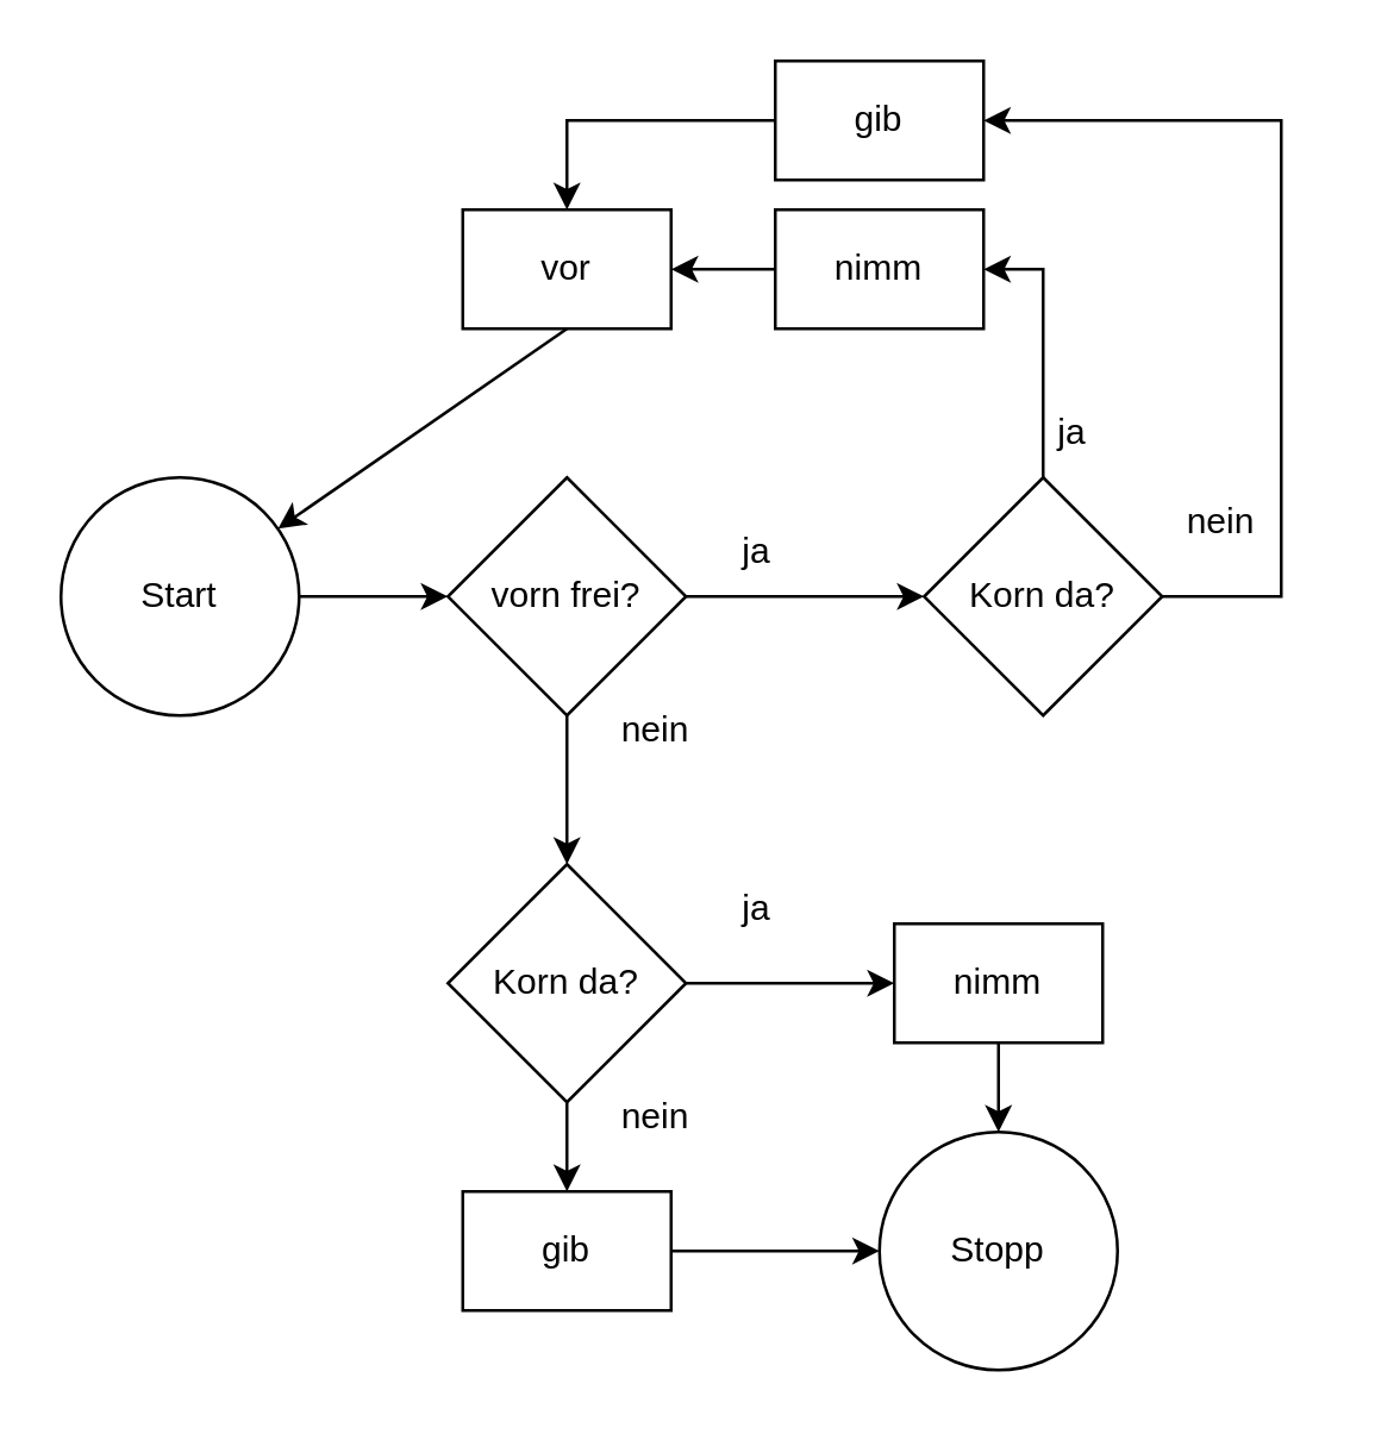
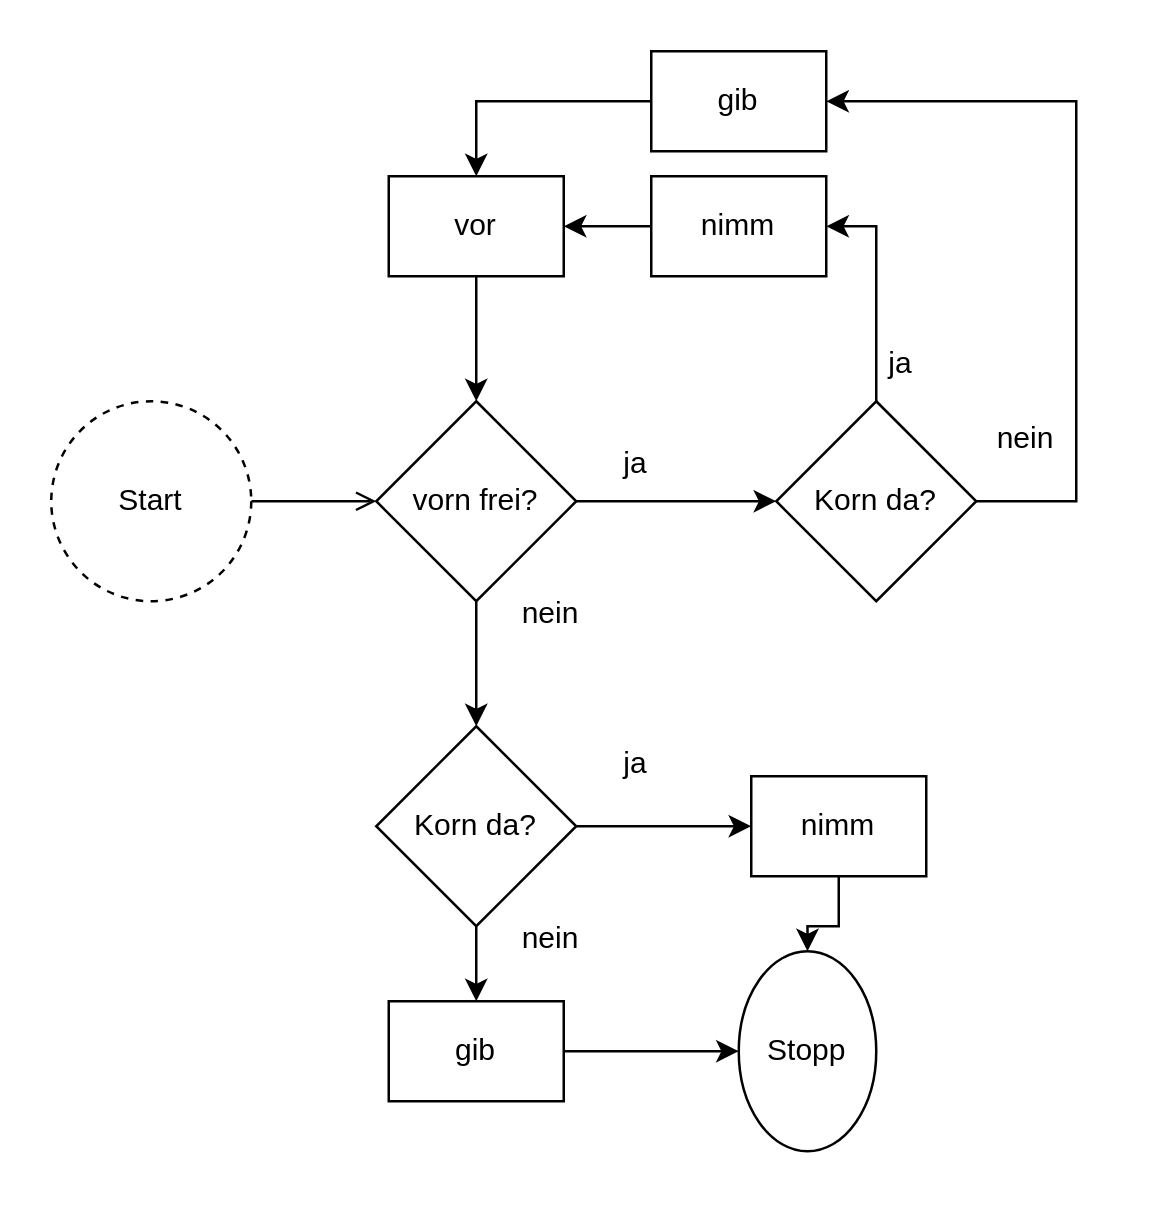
- <mxCell id="29" value="" style="endArrow=classic;html=1;rounded=0;exitX=0.5;exitY=1;exitDx=0;exitDy=0;" parent="1" source="28" target="3" edge="1"><mxGeometry width="50" height="50" relative="1" as="geometry"><mxPoint x="450" y="330" as="sourcePoint" /><mxPoint x="500" y="280" as="targetPoint" /></mxGeometry></mxCell>
+ <mxCell id="29" value="" style="endArrow=classic;html=1;rounded=0;exitX=0.5;exitY=1;exitDx=0;exitDy=0;entryX=0.5;entryY=0;entryDx=0;entryDy=0;" parent="1" source="28" target="7" edge="1"><mxGeometry width="50" height="50" relative="1" as="geometry"><mxPoint x="450" y="330" as="sourcePoint" /><mxPoint x="500" y="280" as="targetPoint" /></mxGeometry></mxCell>
- <mxCell id="3" value="Start" style="ellipse;whiteSpace=wrap;html=1;aspect=fixed;" parent="1" vertex="1"><mxGeometry x="20" y="160" width="80" height="80" as="geometry" /></mxCell>
+ <mxCell id="3" value="Start" style="ellipse;whiteSpace=wrap;html=1;aspect=fixed;dashed=1;" parent="1" vertex="1"><mxGeometry x="20" y="160" width="80" height="80" as="geometry" /></mxCell>
- <mxCell id="2" value="" style="edgeStyle=orthogonalEdgeStyle;rounded=0;orthogonalLoop=1;jettySize=auto;html=1;" parent="1" source="3" target="7" edge="1"><mxGeometry relative="1" as="geometry" /></mxCell>
+ <mxCell id="2" value="" style="edgeStyle=orthogonalEdgeStyle;rounded=0;orthogonalLoop=1;jettySize=auto;html=1;endArrow=open;" parent="1" source="3" target="7" edge="1"><mxGeometry relative="1" as="geometry" /></mxCell>
- <mxCell id="26" value="Stopp" style="ellipse;whiteSpace=wrap;html=1;aspect=fixed;" parent="1" vertex="1"><mxGeometry x="295" y="380" width="80" height="80" as="geometry" /></mxCell>
+ <mxCell id="26" value="Stopp" style="ellipse;whiteSpace=wrap;html=1;aspect=fixed;" parent="1" vertex="1"><mxGeometry x="295" y="380" width="55" height="80" as="geometry" /></mxCell>
